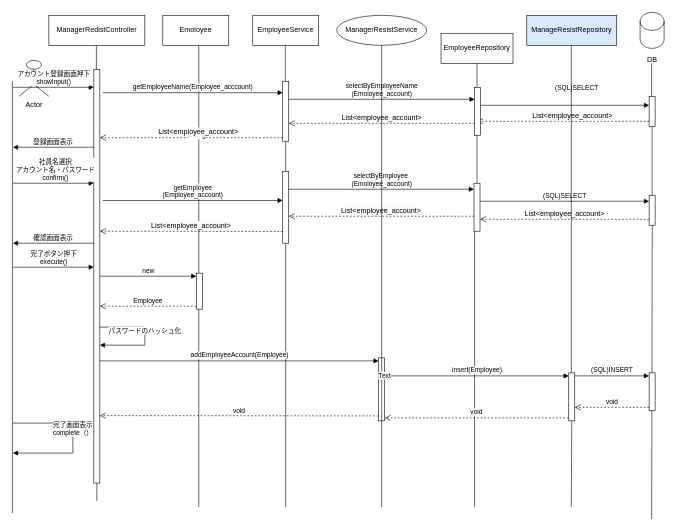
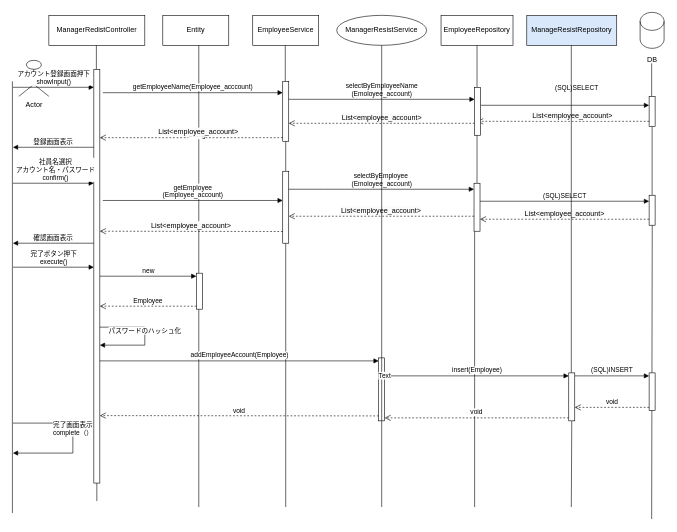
- <mxCell id="4" value="Emoloyee" style="html=1;whiteSpace=wrap;" vertex="1" parent="1"><mxGeometry x="271" y="25" width="110" height="50" as="geometry" /></mxCell>
+ <mxCell id="4" value="Entity" style="html=1;whiteSpace=wrap;" vertex="1" parent="1"><mxGeometry x="271" y="25" width="110" height="50" as="geometry" /></mxCell>
- <mxCell id="6" value="EmployeeRepository" style="html=1;whiteSpace=wrap;" vertex="1" parent="1"><mxGeometry x="735" y="55" width="120" height="50" as="geometry" /></mxCell>
+ <mxCell id="6" value="EmployeeRepository" style="html=1;whiteSpace=wrap;" vertex="1" parent="1"><mxGeometry x="735" y="25" width="120" height="50" as="geometry" /></mxCell>
